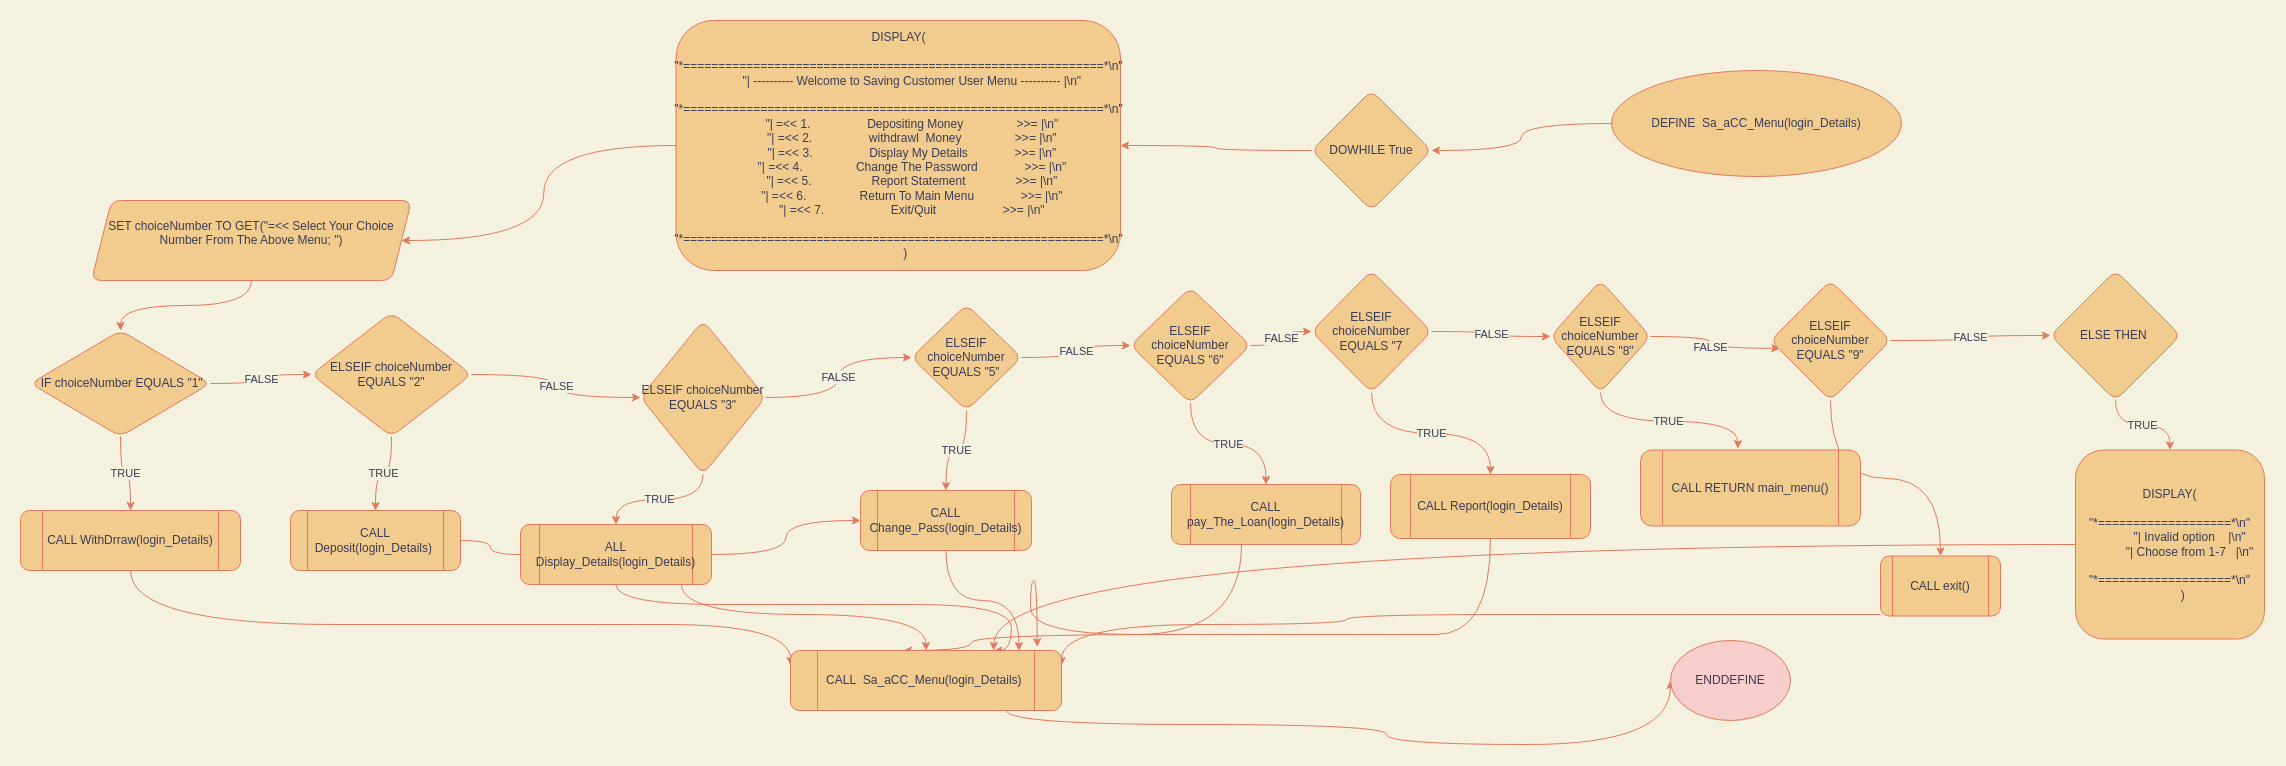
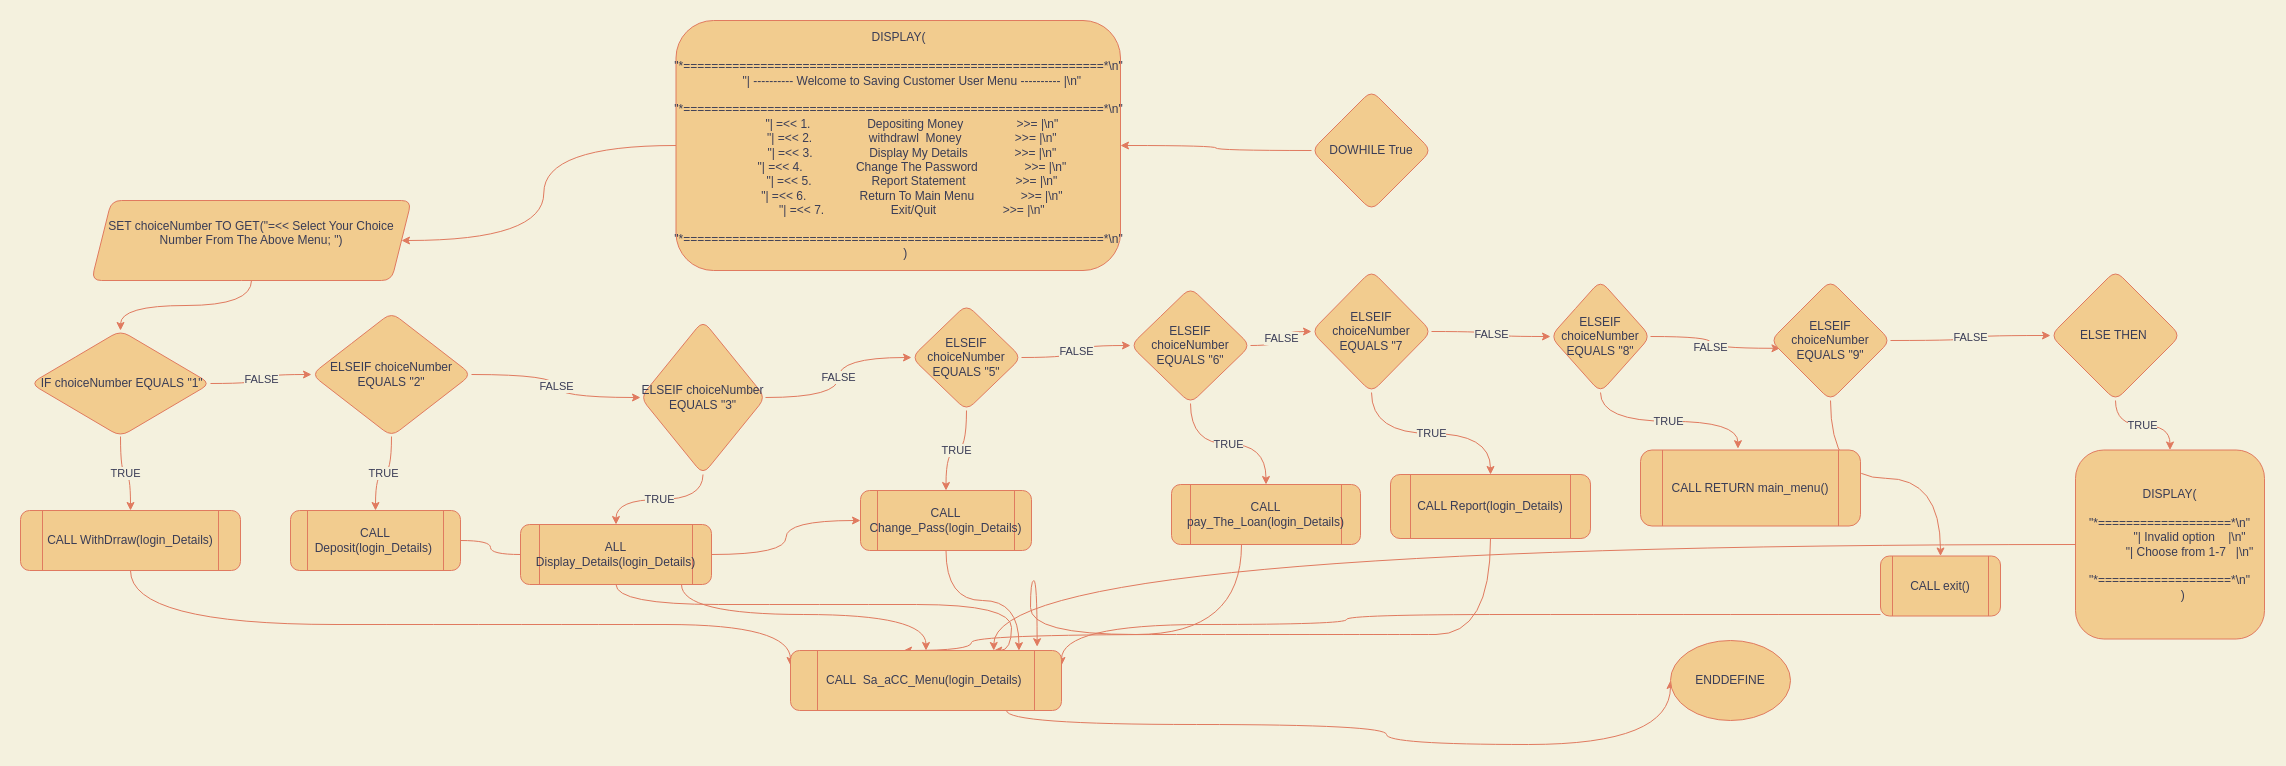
- <mxCell id="3" value="DEFINE&amp;nbsp; Sa_aCC_Menu(login_Details)" style="ellipse;whiteSpace=wrap;html=1;fillColor=#F2CC8F;strokeColor=#E07A5F;fontColor=#393C56;rounded=1;" vertex="1" parent="1"><mxGeometry x="1611" y="70" width="290" height="106" as="geometry" /></mxCell>
- <mxCell id="2" style="edgeStyle=orthogonalEdgeStyle;orthogonalLoop=1;jettySize=auto;html=1;strokeColor=#E07A5F;fontColor=#393C56;curved=1;labelBackgroundColor=#F4F1DE;" edge="1" parent="1" source="3" target="5"><mxGeometry relative="1" as="geometry" /></mxCell>
- <mxCell id="52" value="ENDDEFINE" style="ellipse;whiteSpace=wrap;html=1;fillColor=#f8cecc;strokeColor=#E07A5F;fontColor=#393C56;rounded=1;" vertex="1" parent="1"><mxGeometry x="1670" y="640" width="120" height="80" as="geometry" /></mxCell>
+ <mxCell id="52" value="ENDDEFINE" style="ellipse;whiteSpace=wrap;html=1;fillColor=#F2CC8F;strokeColor=#E07A5F;fontColor=#393C56;rounded=1;" vertex="1" parent="1"><mxGeometry x="1670" y="640" width="120" height="80" as="geometry" /></mxCell>
